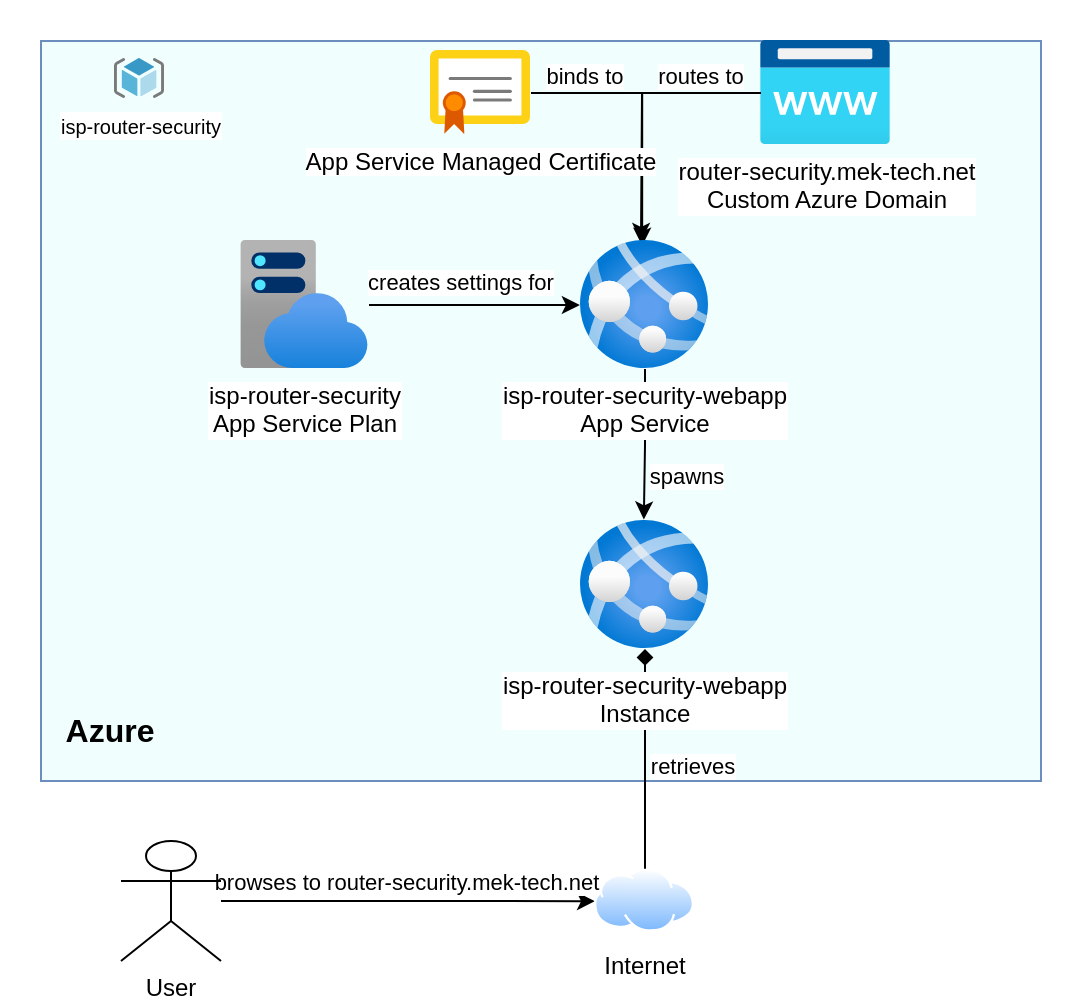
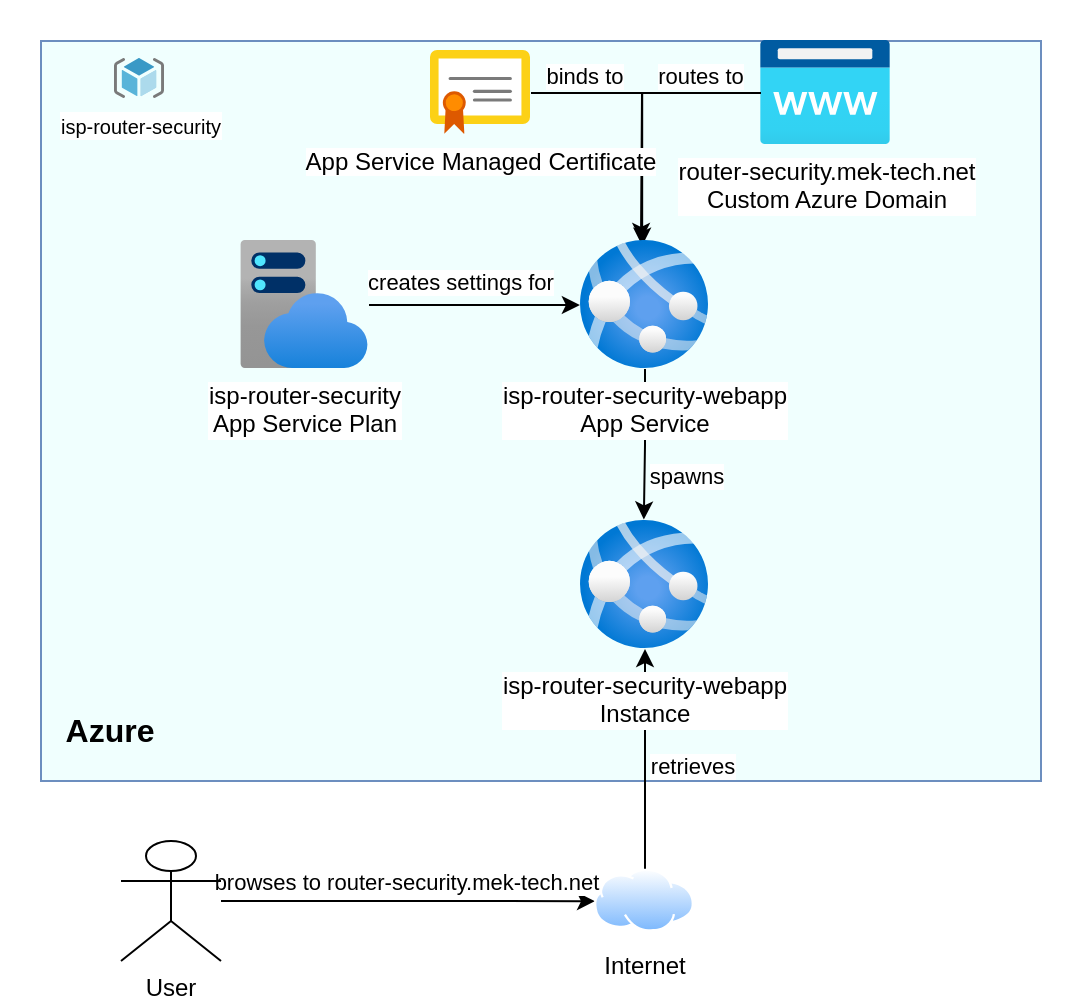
- <mxCell id="19" style="edgeStyle=orthogonalEdgeStyle;rounded=0;orthogonalLoop=1;jettySize=auto;html=1;endArrow=diamond;" edge="1" parent="1" source="21" target="22"><mxGeometry relative="1" as="geometry" /></mxCell>
+ <mxCell id="19" style="edgeStyle=orthogonalEdgeStyle;rounded=0;orthogonalLoop=1;jettySize=auto;html=1;" edge="1" parent="1" source="21" target="22"><mxGeometry relative="1" as="geometry" /></mxCell>
